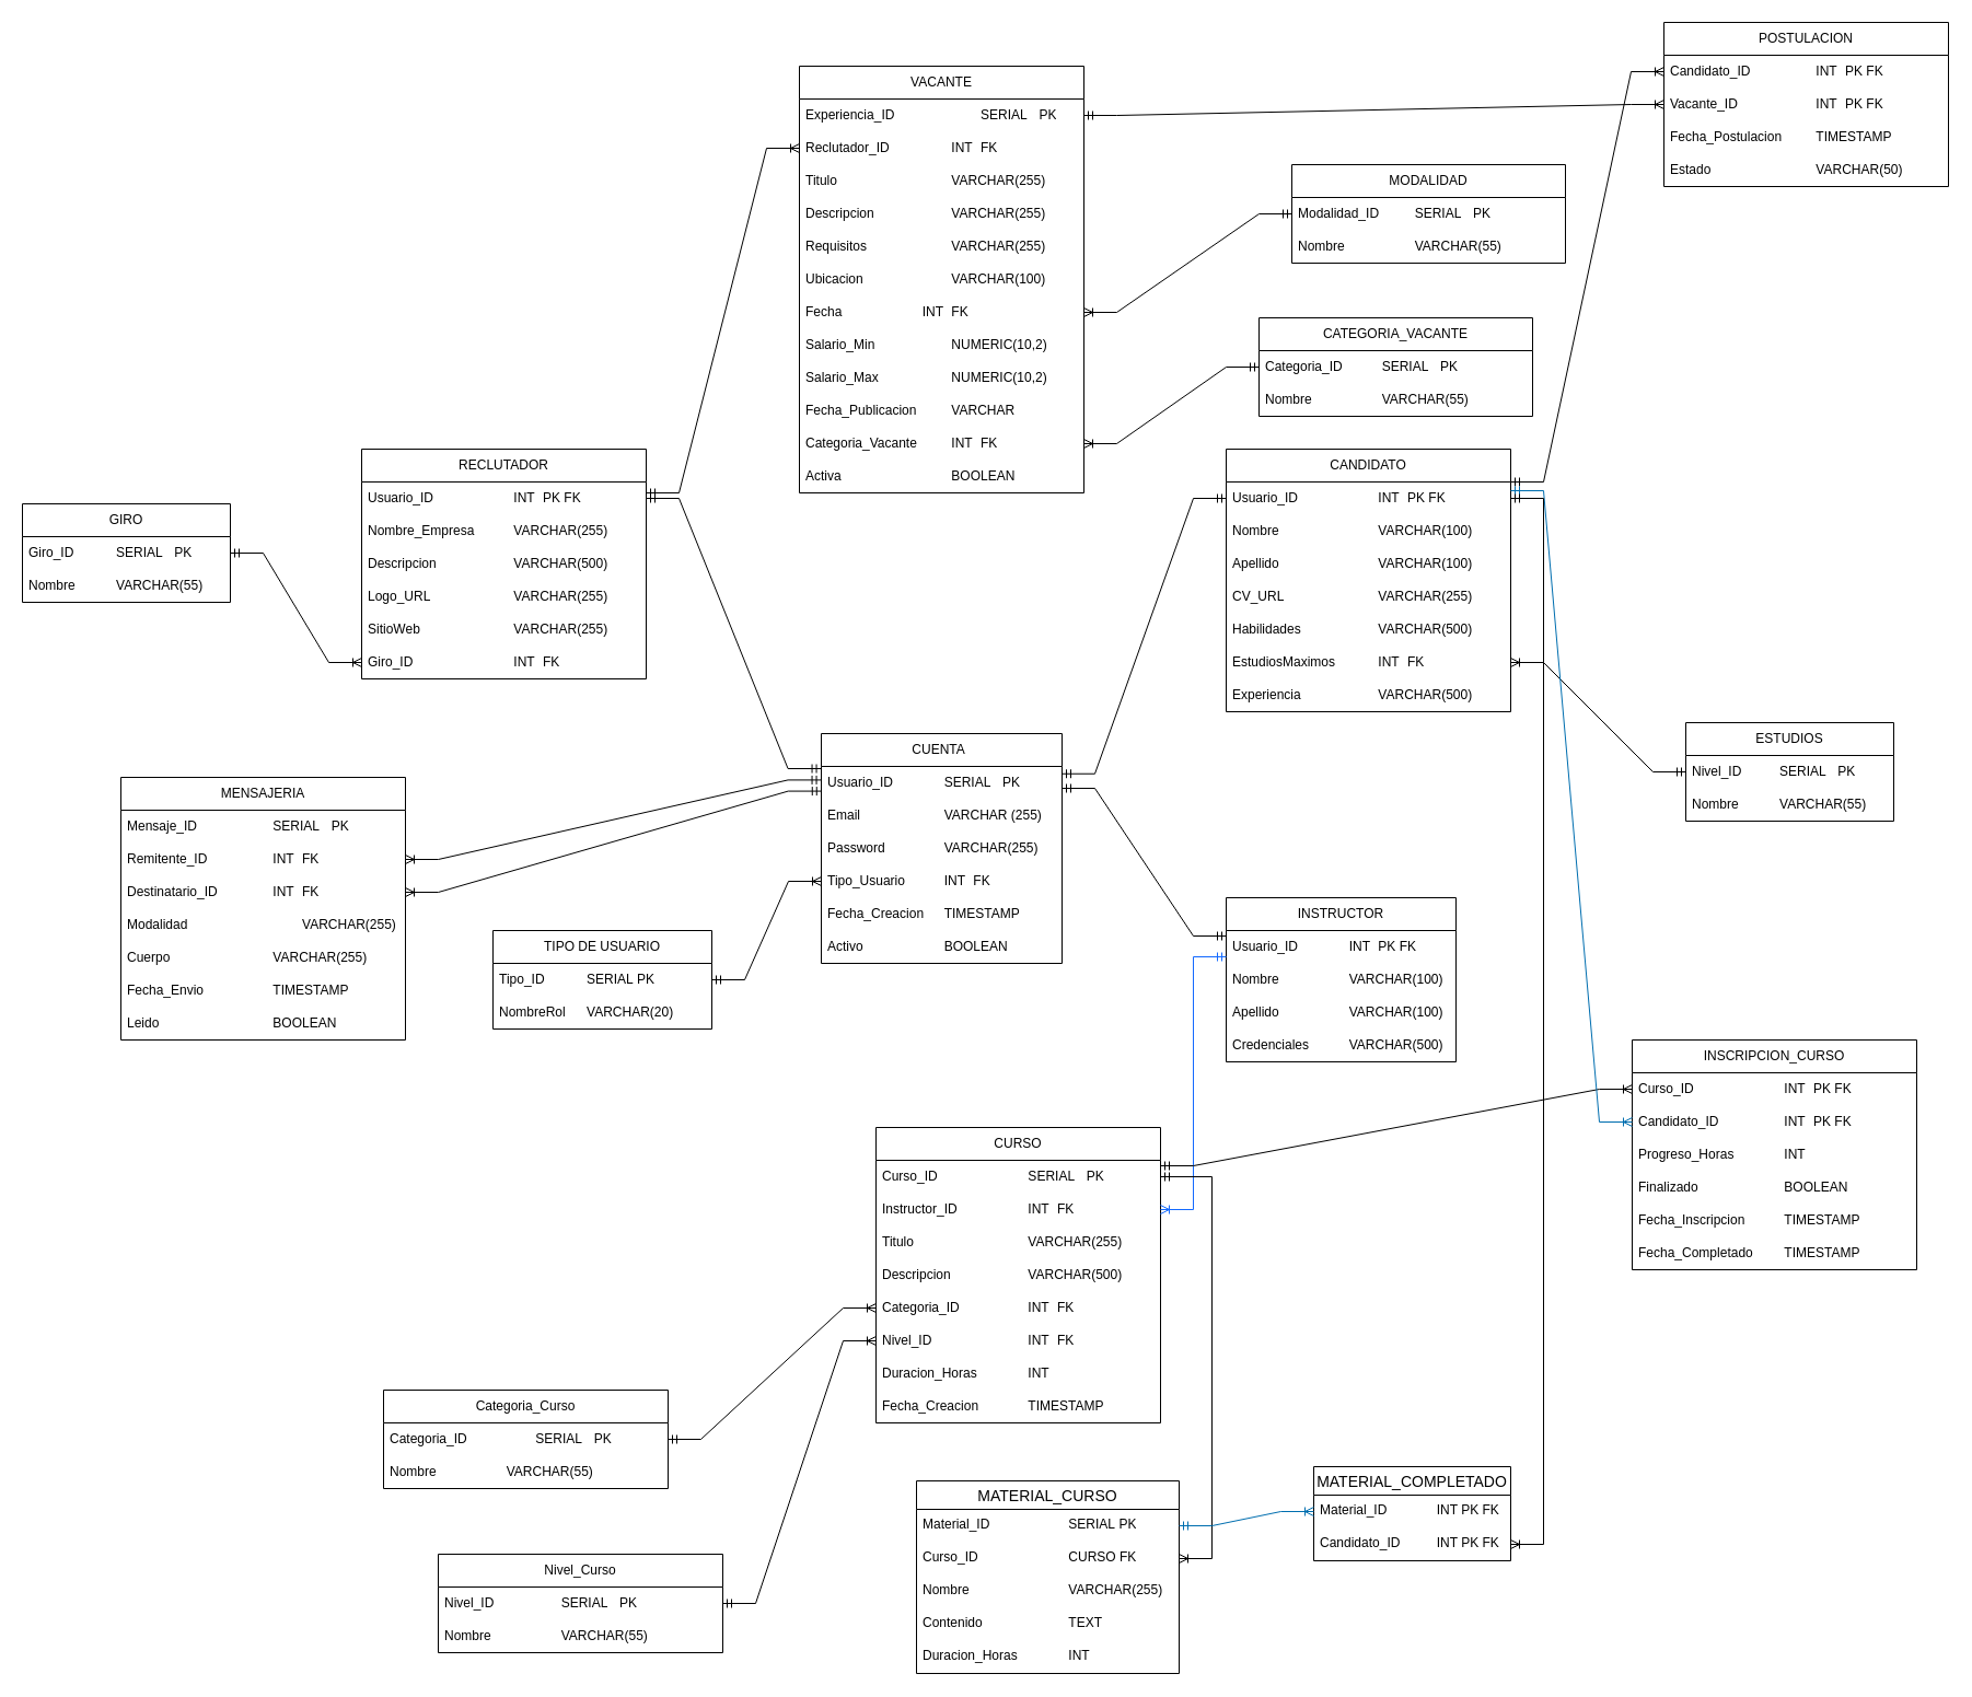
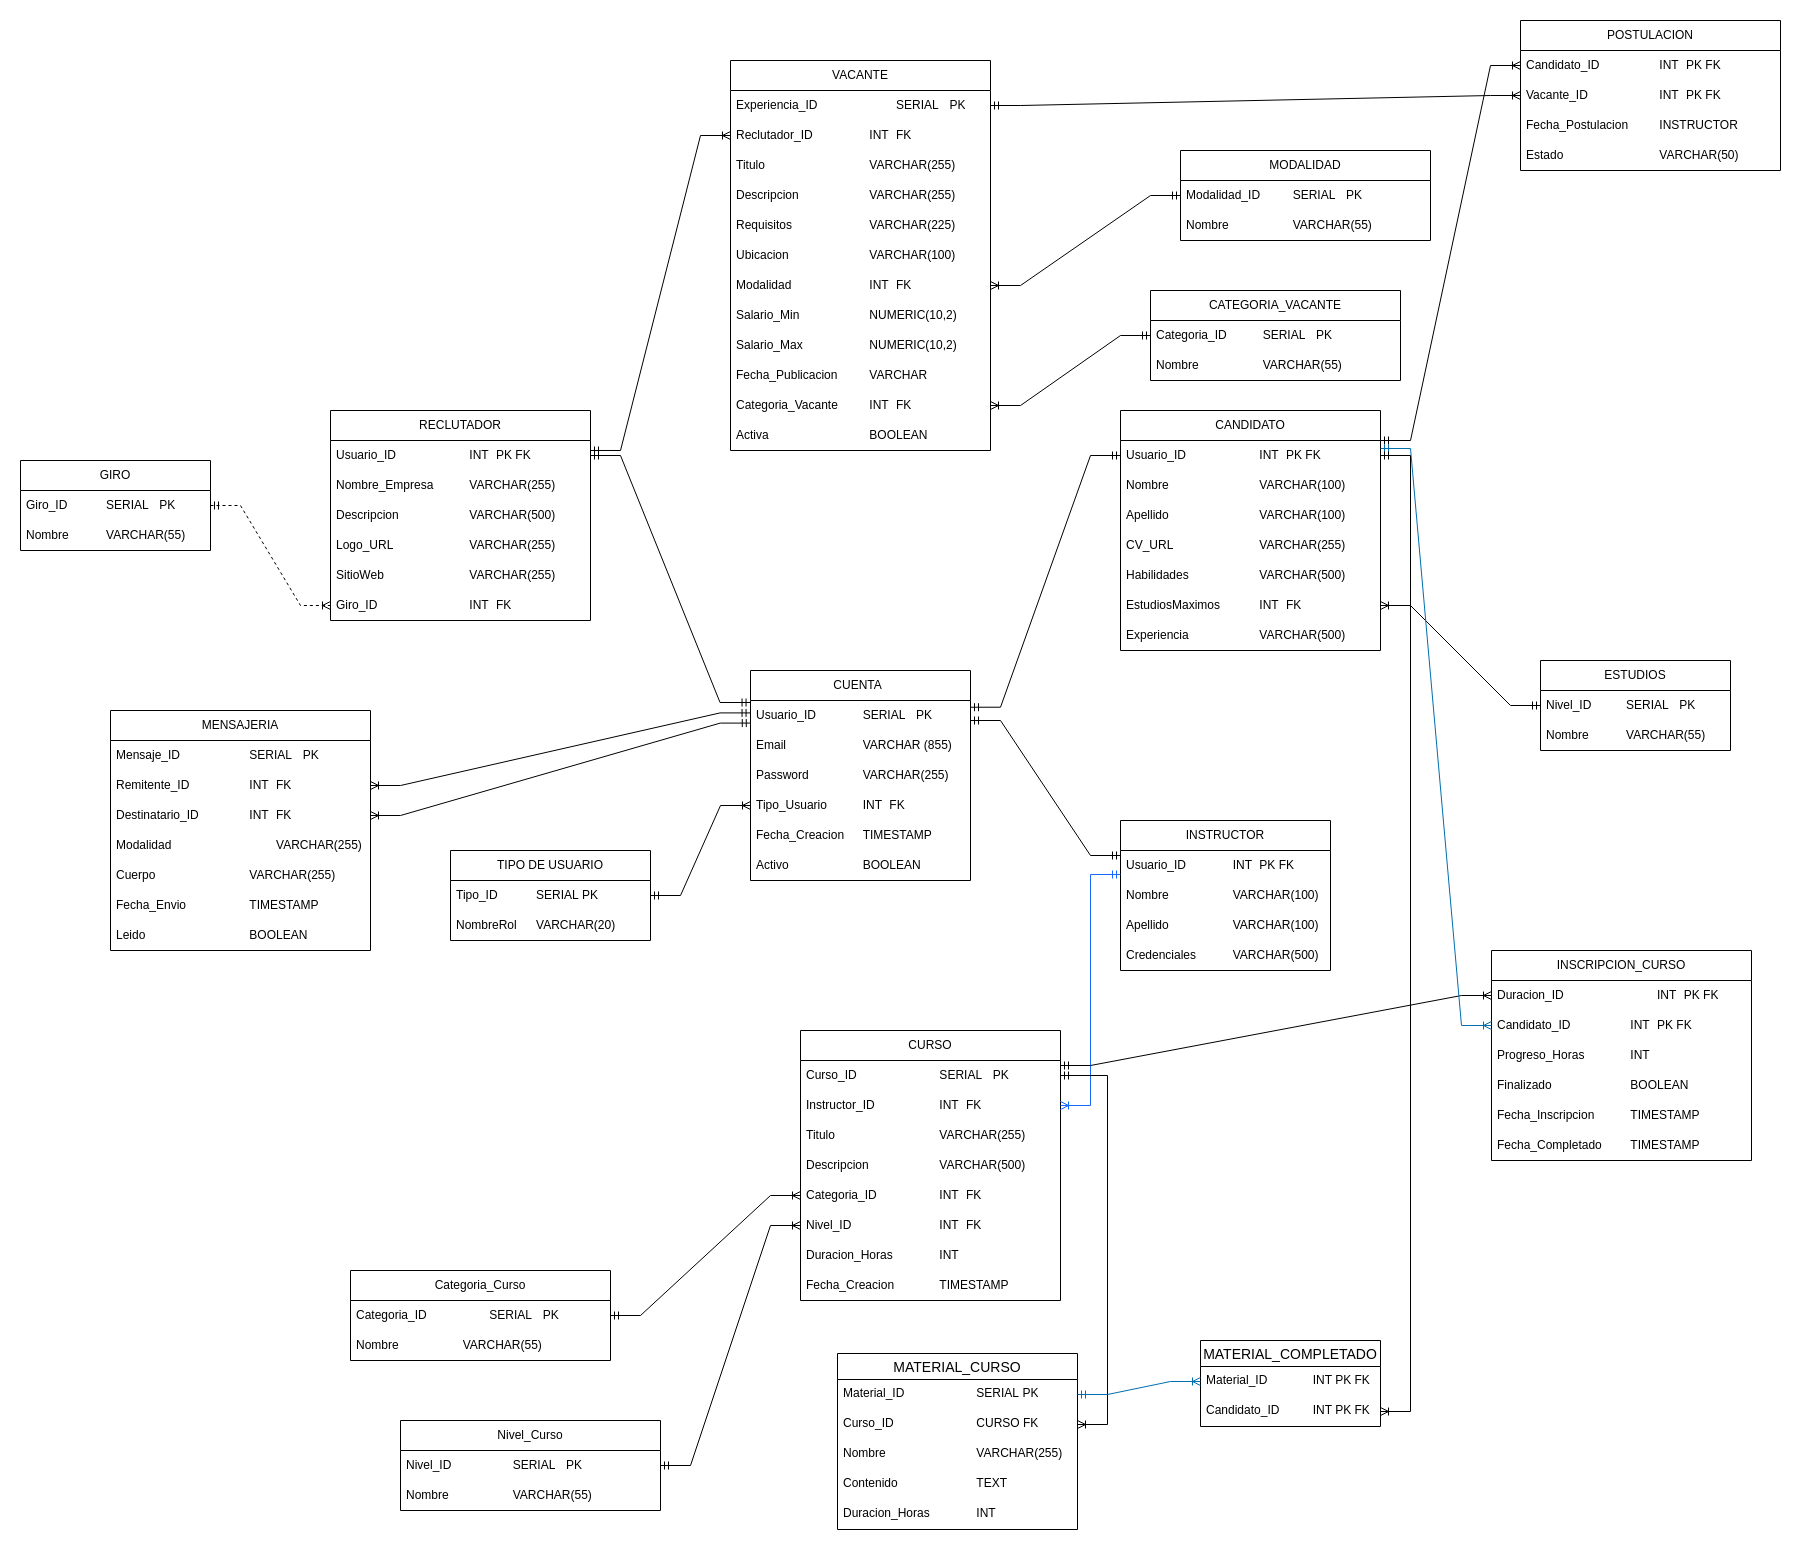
- <mxCell id="94" value="Fecha_Postulacion&lt;span style=&quot;white-space: pre;&quot;&gt;&#09;&lt;/span&gt;&lt;span style=&quot;white-space: pre;&quot;&gt;&#09;&lt;/span&gt;TIMESTAMP" style="text;strokeColor=none;fillColor=none;align=left;verticalAlign=middle;spacingLeft=4;spacingRight=4;overflow=hidden;points=[[0,0.5],[1,0.5]];portConstraint=eastwest;rotatable=0;whiteSpace=wrap;html=1;" parent="91" vertex="1"><mxGeometry y="90" width="260" height="30" as="geometry" /></mxCell>
+ <mxCell id="94" value="Fecha_Postulacion&lt;span style=&quot;white-space: pre;&quot;&gt;&#09;&lt;/span&gt;&lt;span style=&quot;white-space: pre;&quot;&gt;&#09;&lt;/span&gt;INSTRUCTOR" style="text;strokeColor=none;fillColor=none;align=left;verticalAlign=middle;spacingLeft=4;spacingRight=4;overflow=hidden;points=[[0,0.5],[1,0.5]];portConstraint=eastwest;rotatable=0;whiteSpace=wrap;html=1;" parent="91" vertex="1"><mxGeometry y="90" width="260" height="30" as="geometry" /></mxCell>
- <mxCell id="74" value="Requisitos&lt;span style=&quot;white-space:pre&quot;&gt;&#09;&#09;&#09;&lt;/span&gt;VARCHAR(255)" style="text;strokeColor=none;fillColor=none;align=left;verticalAlign=middle;spacingLeft=4;spacingRight=4;overflow=hidden;points=[[0,0.5],[1,0.5]];portConstraint=eastwest;rotatable=0;whiteSpace=wrap;html=1;" parent="69" vertex="1"><mxGeometry y="150" width="260" height="30" as="geometry" /></mxCell>
+ <mxCell id="74" value="Requisitos&lt;span style=&quot;white-space:pre&quot;&gt;&#09;&#09;&#09;&lt;/span&gt;VARCHAR(225)" style="text;strokeColor=none;fillColor=none;align=left;verticalAlign=middle;spacingLeft=4;spacingRight=4;overflow=hidden;points=[[0,0.5],[1,0.5]];portConstraint=eastwest;rotatable=0;whiteSpace=wrap;html=1;" parent="69" vertex="1"><mxGeometry y="150" width="260" height="30" as="geometry" /></mxCell>
- <mxCell id="76" value="Fecha&lt;span style=&quot;white-space: pre;&quot;&gt;&#09;&lt;/span&gt;&lt;span style=&quot;white-space: pre;&quot;&gt;&#09;&lt;/span&gt;&lt;span style=&quot;white-space: pre;&quot;&gt;&#09;&lt;/span&gt;INT&lt;span style=&quot;white-space: pre;&quot;&gt;&#09;&lt;/span&gt;FK&lt;span style=&quot;white-space: pre;&quot;&gt;&#09;&lt;/span&gt;" style="text;strokeColor=none;fillColor=none;align=left;verticalAlign=middle;spacingLeft=4;spacingRight=4;overflow=hidden;points=[[0,0.5],[1,0.5]];portConstraint=eastwest;rotatable=0;whiteSpace=wrap;html=1;" parent="69" vertex="1"><mxGeometry y="210" width="260" height="30" as="geometry" /></mxCell>
+ <mxCell id="76" value="Modalidad&lt;span style=&quot;white-space: pre;&quot;&gt;&#09;&lt;/span&gt;&lt;span style=&quot;white-space: pre;&quot;&gt;&#09;&lt;/span&gt;&lt;span style=&quot;white-space: pre;&quot;&gt;&#09;&lt;/span&gt;INT&lt;span style=&quot;white-space: pre;&quot;&gt;&#09;&lt;/span&gt;FK&lt;span style=&quot;white-space: pre;&quot;&gt;&#09;&lt;/span&gt;" style="text;strokeColor=none;fillColor=none;align=left;verticalAlign=middle;spacingLeft=4;spacingRight=4;overflow=hidden;points=[[0,0.5],[1,0.5]];portConstraint=eastwest;rotatable=0;whiteSpace=wrap;html=1;" parent="69" vertex="1"><mxGeometry y="210" width="260" height="30" as="geometry" /></mxCell>
- <mxCell id="60" value="" style="edgeStyle=entityRelationEdgeStyle;fontSize=12;html=1;endArrow=ERoneToMany;startArrow=ERmandOne;rounded=0;exitX=1;exitY=0.5;exitDx=0;exitDy=0;entryX=0;entryY=0.5;entryDx=0;entryDy=0;" parent="1" source="58" target="56" edge="1"><mxGeometry width="100" height="100" relative="1" as="geometry"><mxPoint x="1700" y="750" as="sourcePoint" /><mxPoint x="1550" y="1010" as="targetPoint" /></mxGeometry></mxCell>
+ <mxCell id="60" value="" style="edgeStyle=entityRelationEdgeStyle;fontSize=12;html=1;endArrow=ERoneToMany;startArrow=ERmandOne;rounded=0;exitX=1;exitY=0.5;exitDx=0;exitDy=0;entryX=0;entryY=0.5;entryDx=0;entryDy=0;dashed=1;" parent="1" source="58" target="56" edge="1"><mxGeometry width="100" height="100" relative="1" as="geometry"><mxPoint x="1700" y="750" as="sourcePoint" /><mxPoint x="1550" y="1010" as="targetPoint" /></mxGeometry></mxCell>
- <mxCell id="7" value="Email&lt;span style=&quot;white-space: pre;&quot;&gt;&#09;&lt;/span&gt;&lt;span style=&quot;white-space: pre;&quot;&gt;&#09;&lt;/span&gt;&lt;span style=&quot;white-space: pre;&quot;&gt;&#09;&lt;/span&gt;VARCHAR (255)" style="text;strokeColor=none;fillColor=none;align=left;verticalAlign=middle;spacingLeft=4;spacingRight=4;overflow=hidden;points=[[0,0.5],[1,0.5]];portConstraint=eastwest;rotatable=0;whiteSpace=wrap;html=1;" parent="5" vertex="1"><mxGeometry y="60" width="220" height="30" as="geometry" /></mxCell>
+ <mxCell id="7" value="Email&lt;span style=&quot;white-space: pre;&quot;&gt;&#09;&lt;/span&gt;&lt;span style=&quot;white-space: pre;&quot;&gt;&#09;&lt;/span&gt;&lt;span style=&quot;white-space: pre;&quot;&gt;&#09;&lt;/span&gt;VARCHAR (855)" style="text;strokeColor=none;fillColor=none;align=left;verticalAlign=middle;spacingLeft=4;spacingRight=4;overflow=hidden;points=[[0,0.5],[1,0.5]];portConstraint=eastwest;rotatable=0;whiteSpace=wrap;html=1;" parent="5" vertex="1"><mxGeometry y="60" width="220" height="30" as="geometry" /></mxCell>
- <mxCell id="14" value="Curso_ID&lt;span style=&quot;white-space: pre;&quot;&gt;&#09;&lt;/span&gt;&lt;span style=&quot;white-space: pre;&quot;&gt;&#09;&lt;/span&gt;&lt;span style=&quot;white-space: pre;&quot;&gt;&#09;&lt;span style=&quot;white-space: pre;&quot;&gt;&#09;&lt;/span&gt;&lt;/span&gt;INT&lt;span style=&quot;white-space: pre;&quot;&gt;&#09;&lt;/span&gt;PK FK" style="text;strokeColor=none;fillColor=none;align=left;verticalAlign=middle;spacingLeft=4;spacingRight=4;overflow=hidden;points=[[0,0.5],[1,0.5]];portConstraint=eastwest;rotatable=0;whiteSpace=wrap;html=1;" parent="13" vertex="1"><mxGeometry y="30" width="260" height="30" as="geometry" /></mxCell>
+ <mxCell id="14" value="Duracion_ID&lt;span style=&quot;white-space: pre;&quot;&gt;&#09;&lt;/span&gt;&lt;span style=&quot;white-space: pre;&quot;&gt;&#09;&lt;/span&gt;&lt;span style=&quot;white-space: pre;&quot;&gt;&#09;&lt;span style=&quot;white-space: pre;&quot;&gt;&#09;&lt;/span&gt;&lt;/span&gt;INT&lt;span style=&quot;white-space: pre;&quot;&gt;&#09;&lt;/span&gt;PK FK" style="text;strokeColor=none;fillColor=none;align=left;verticalAlign=middle;spacingLeft=4;spacingRight=4;overflow=hidden;points=[[0,0.5],[1,0.5]];portConstraint=eastwest;rotatable=0;whiteSpace=wrap;html=1;" parent="13" vertex="1"><mxGeometry y="30" width="260" height="30" as="geometry" /></mxCell>
